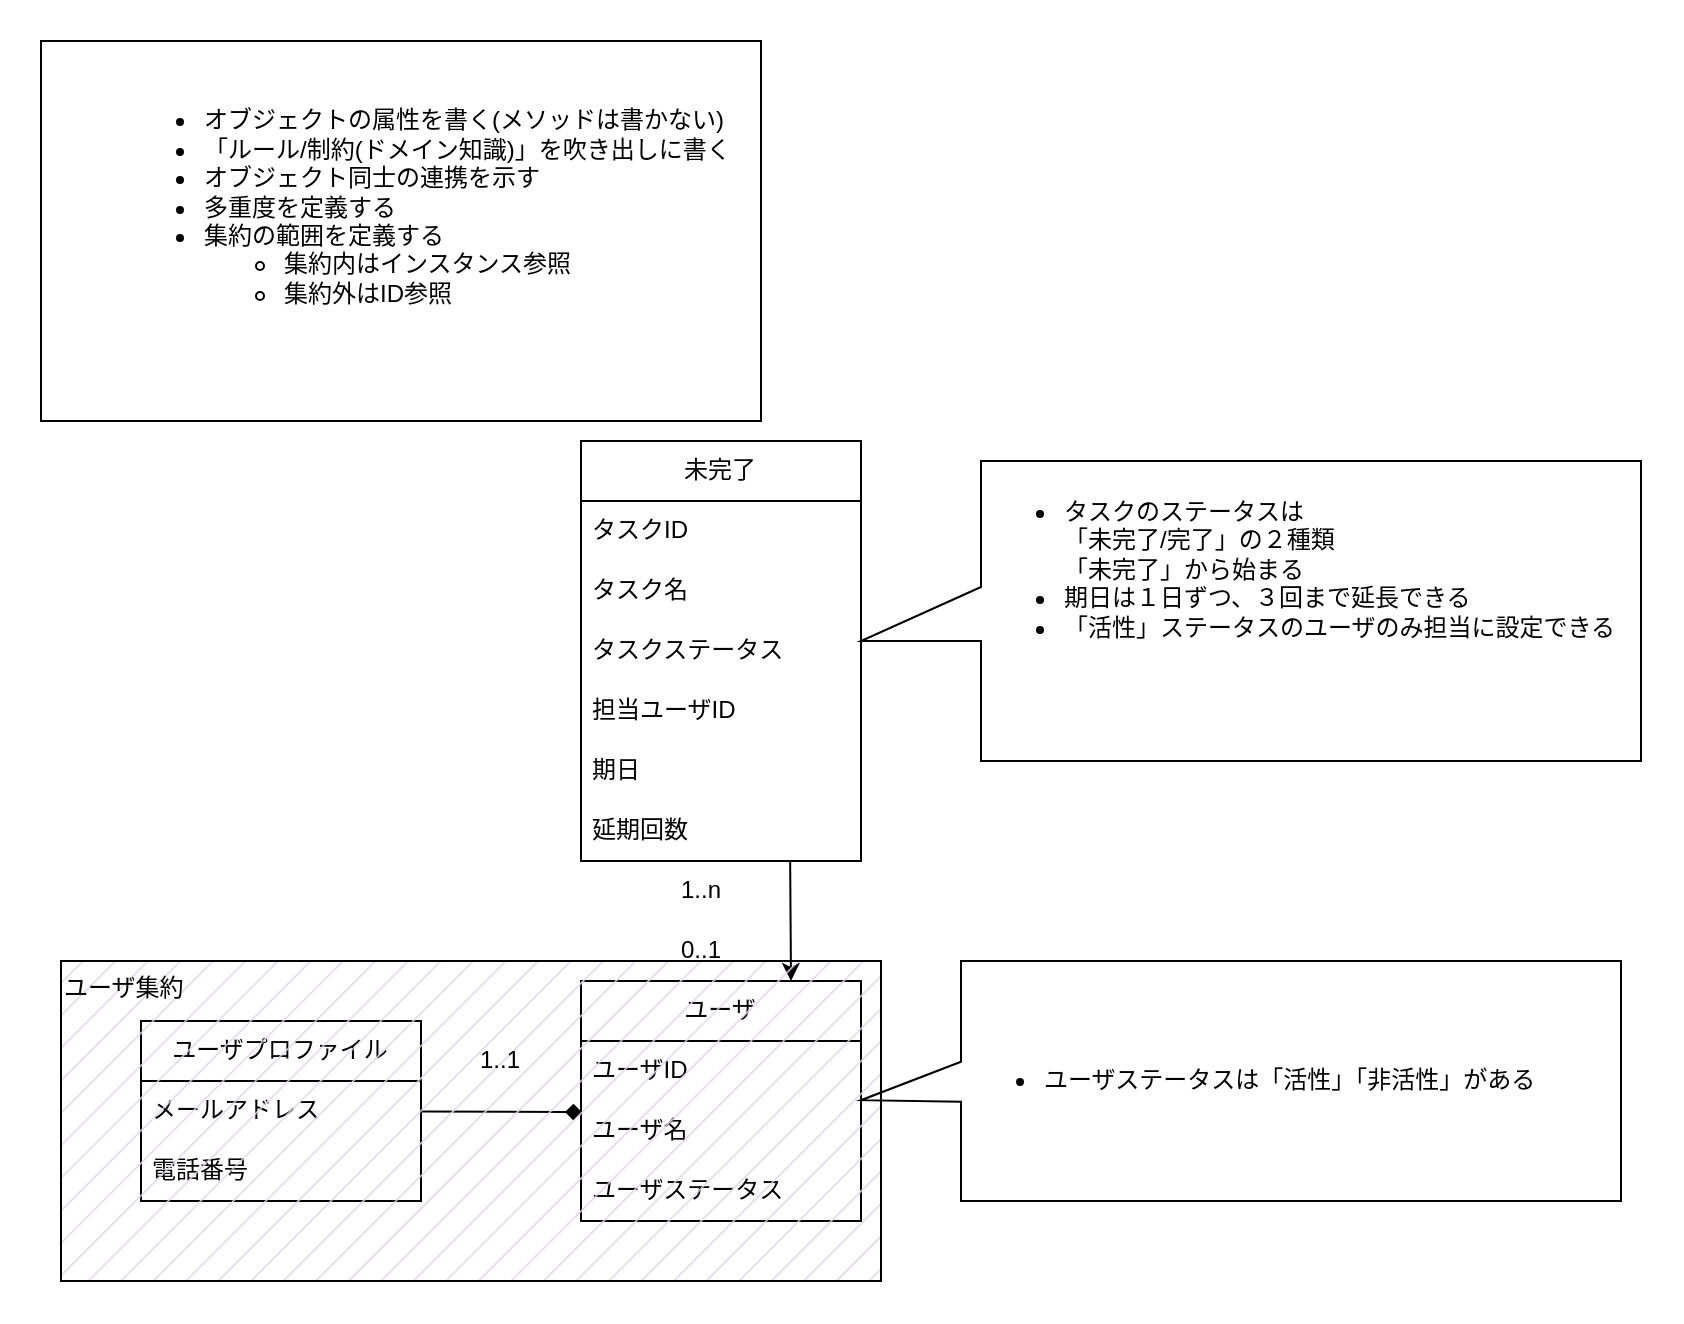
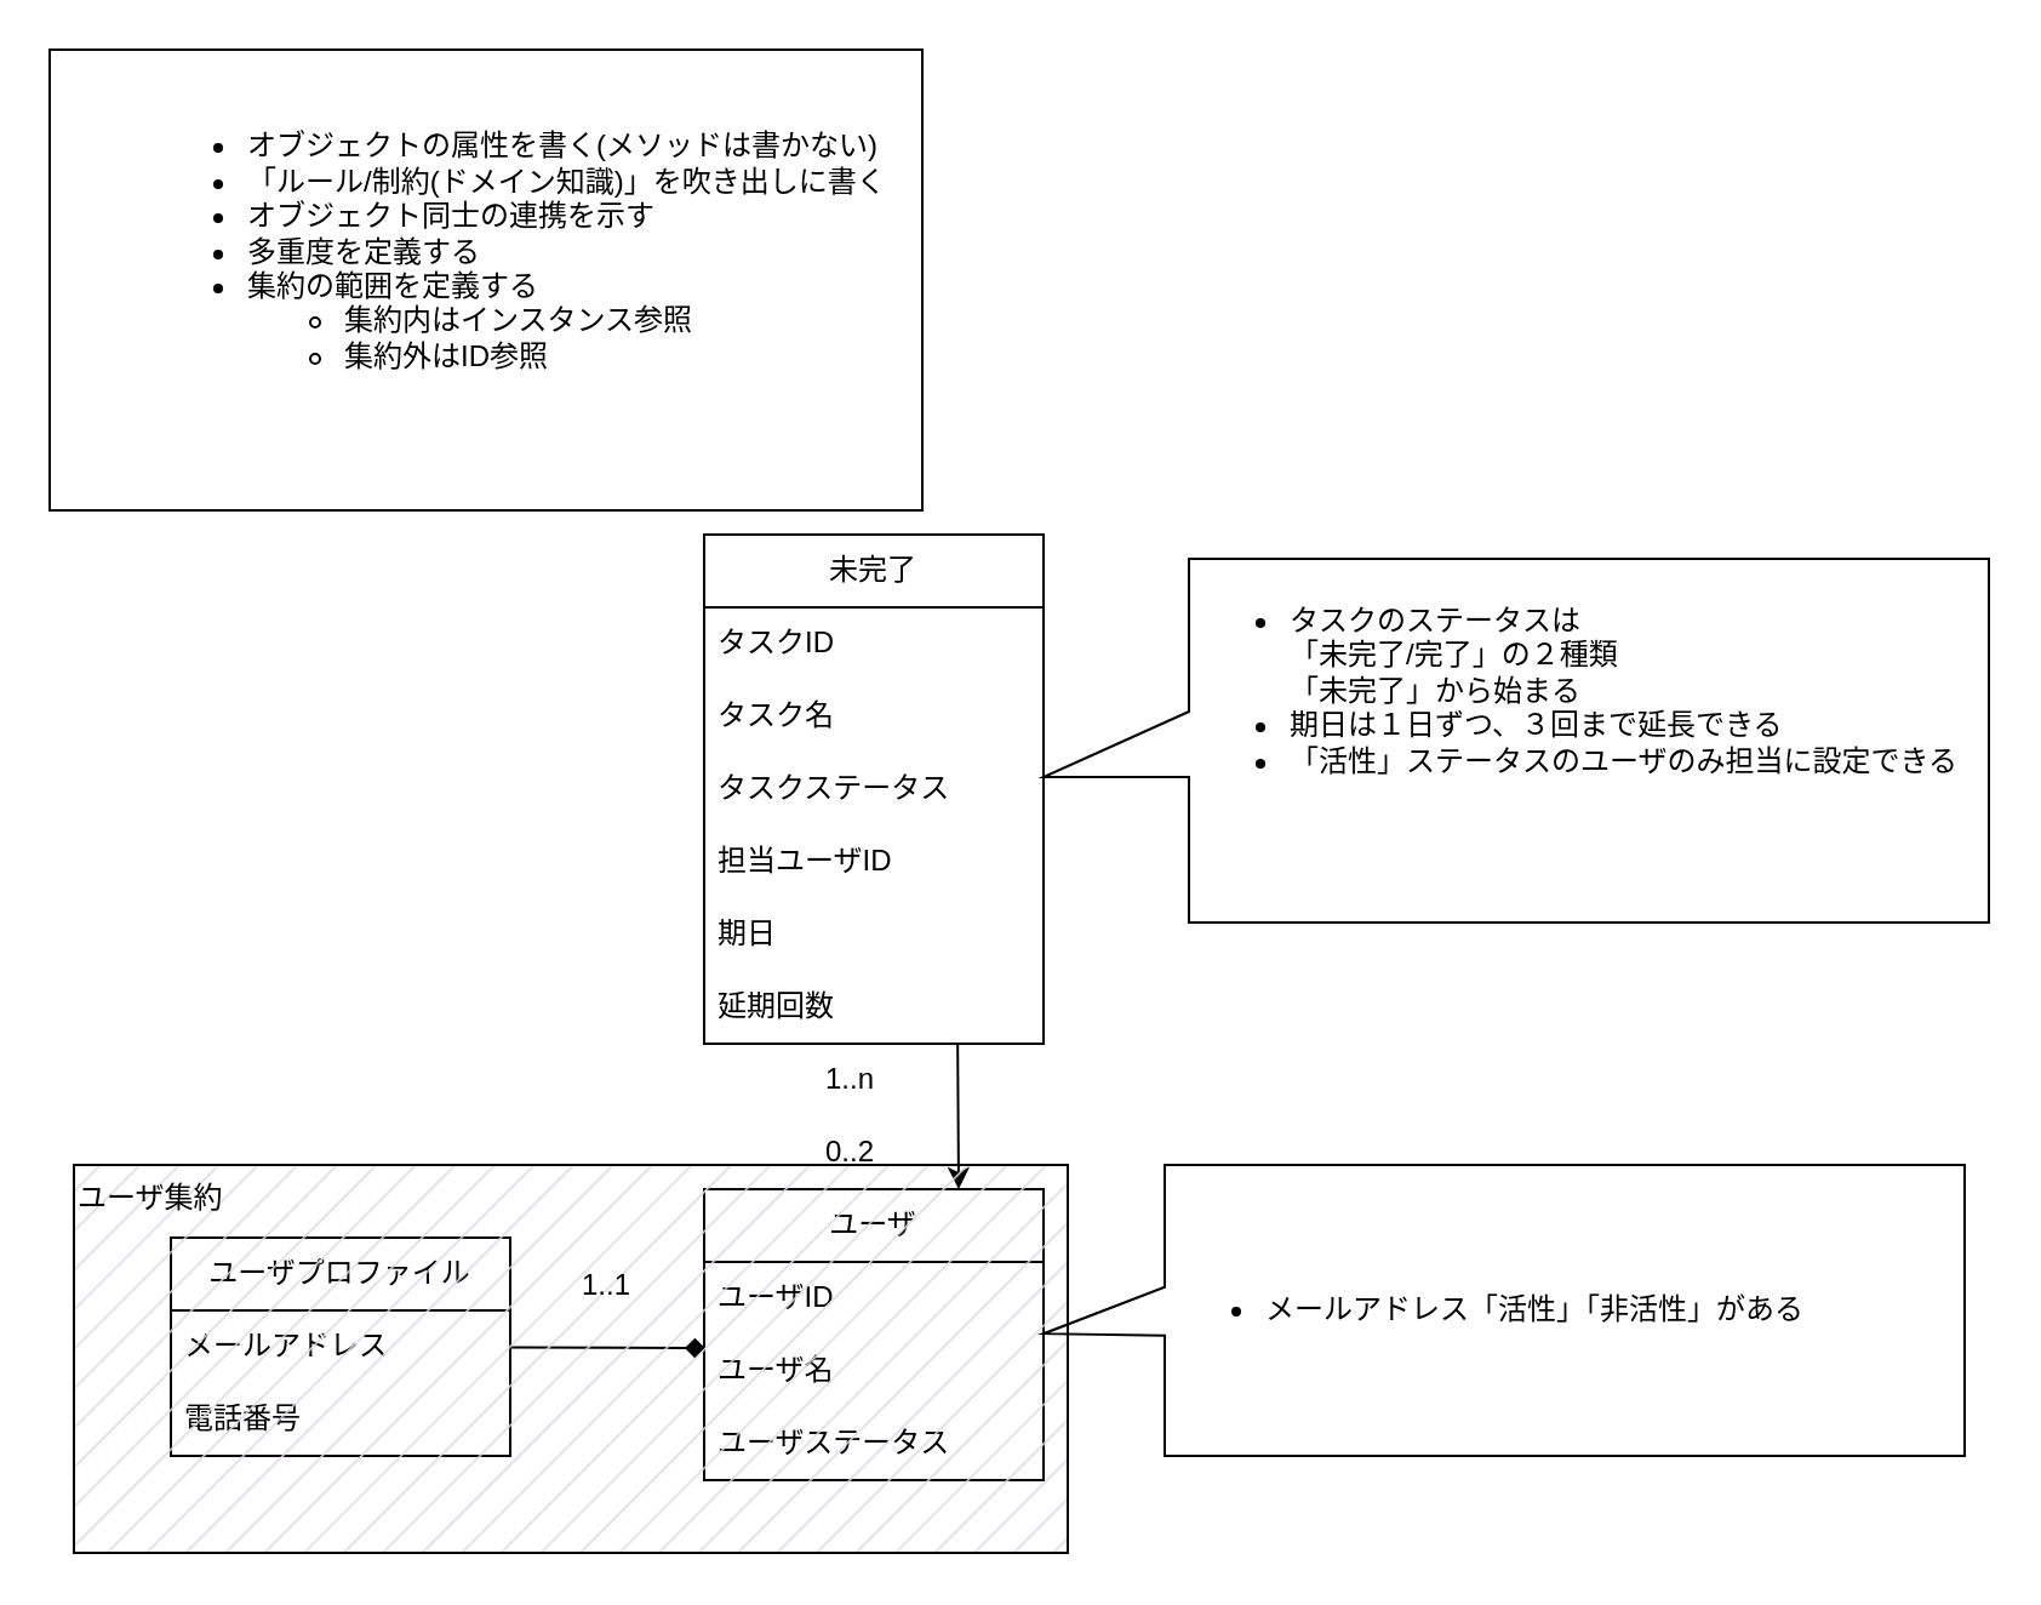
- <mxCell id="16" value="0..1" style="text;html=1;align=center;verticalAlign=middle;resizable=0;points=[];autosize=1;strokeColor=none;fillColor=none;" vertex="1" parent="1"><mxGeometry x="330" y="460" width="40" height="30" as="geometry" /></mxCell>
+ <mxCell id="16" value="0..2" style="text;html=1;align=center;verticalAlign=middle;resizable=0;points=[];autosize=1;strokeColor=none;fillColor=none;" vertex="1" parent="1"><mxGeometry x="330" y="460" width="40" height="30" as="geometry" /></mxCell>
- <mxCell id="18" value="&lt;ul&gt;&lt;li&gt;ユーザステータスは「活性」「非活性」がある&lt;/li&gt;&lt;/ul&gt;" style="shape=callout;whiteSpace=wrap;html=1;perimeter=calloutPerimeter;direction=south;position2=0.58;size=50;position=0.42;align=left;" vertex="1" parent="1"><mxGeometry x="430" y="480" width="380" height="120" as="geometry" /></mxCell>
+ <mxCell id="18" value="&lt;ul&gt;&lt;li&gt;メールアドレス「活性」「非活性」がある&lt;/li&gt;&lt;/ul&gt;" style="shape=callout;whiteSpace=wrap;html=1;perimeter=calloutPerimeter;direction=south;position2=0.58;size=50;position=0.42;align=left;" vertex="1" parent="1"><mxGeometry x="430" y="480" width="380" height="120" as="geometry" /></mxCell>
